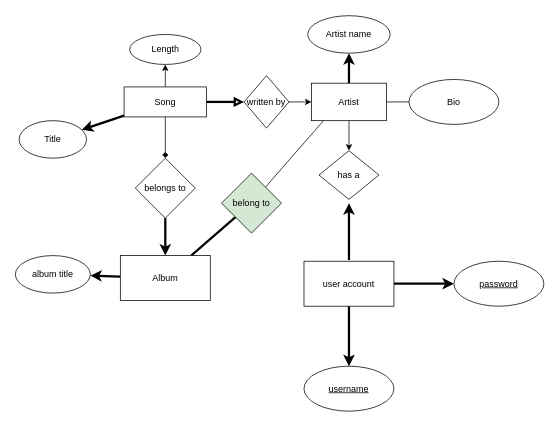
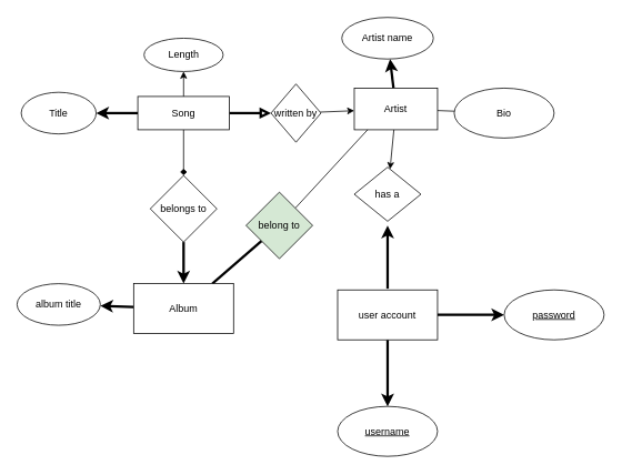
- <mxCell id="20" value="Artist" style="rounded=0;whiteSpace=wrap;html=1;" vertex="1" parent="1"><mxGeometry x="415" y="110" width="100" height="50" as="geometry" /></mxCell>
+ <mxCell id="20" value="Artist" style="rounded=0;whiteSpace=wrap;html=1;" vertex="1" parent="1"><mxGeometry x="425" y="105" width="100" height="50" as="geometry" /></mxCell>
- <mxCell id="8" value="Title&lt;br&gt;" style="ellipse;whiteSpace=wrap;html=1;rounded=0;" vertex="1" parent="1"><mxGeometry x="25" y="160" width="90" height="50" as="geometry" /></mxCell>
+ <mxCell id="8" value="Title&lt;br&gt;" style="ellipse;whiteSpace=wrap;html=1;rounded=0;" vertex="1" parent="1"><mxGeometry x="25" y="110" width="90" height="50" as="geometry" /></mxCell>
